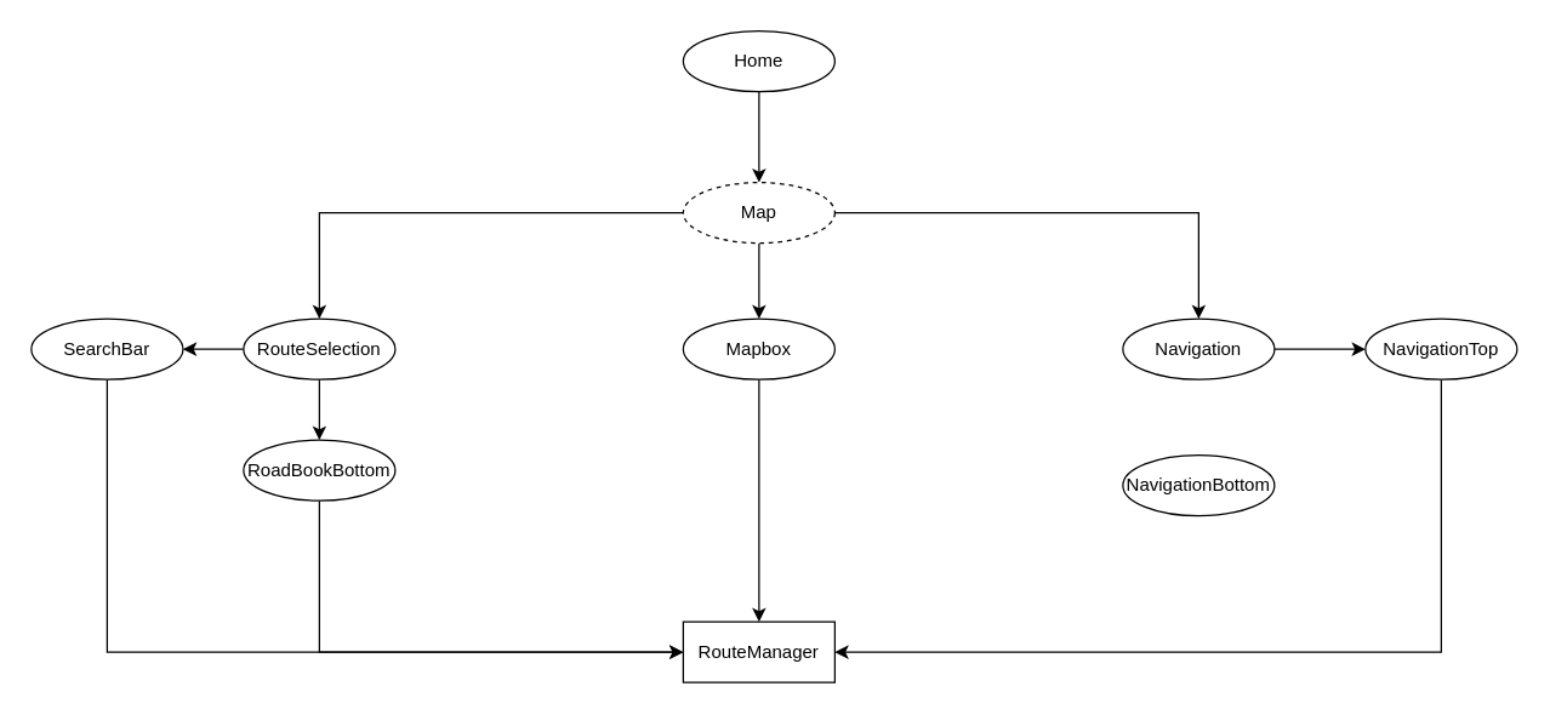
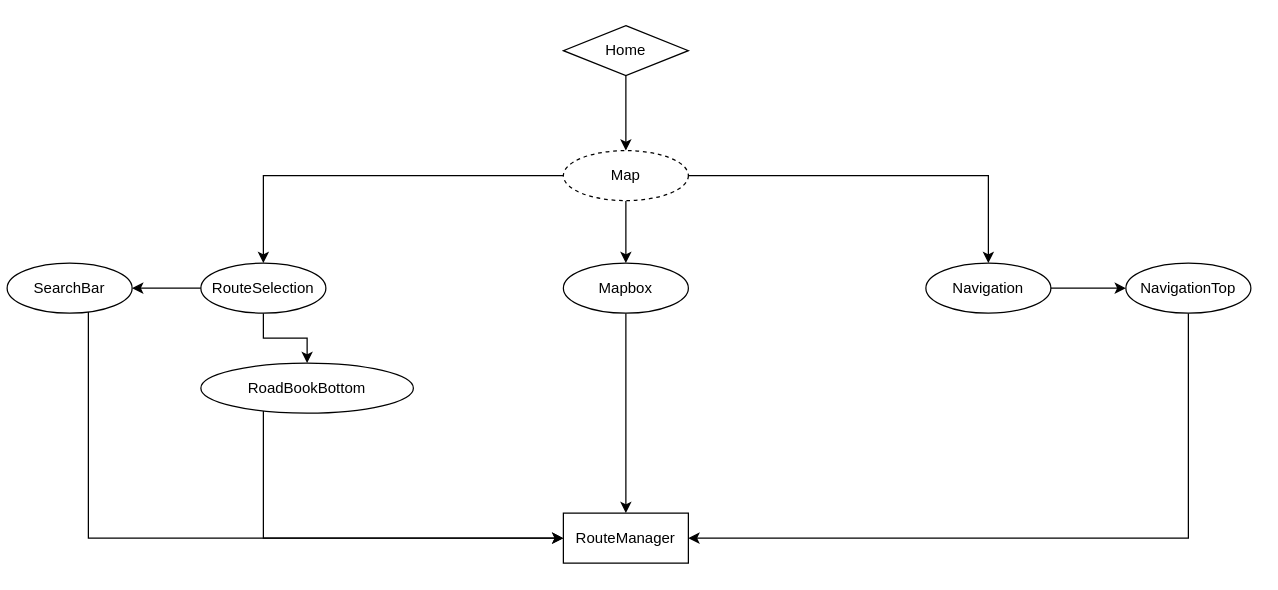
- <mxCell id="3" value="Home" style="ellipse;whiteSpace=wrap;html=1;align=center;" parent="1" vertex="1"><mxGeometry x="450" y="20" width="100" height="40" as="geometry" /></mxCell>
+ <mxCell id="3" value="Home" style="rhombus;whiteSpace=wrap;html=1;align=center;" parent="1" vertex="1"><mxGeometry x="450" y="20" width="100" height="40" as="geometry" /></mxCell>
- <mxCell id="19" value="SearchBar" style="ellipse;whiteSpace=wrap;html=1;align=center;" parent="1" vertex="1"><mxGeometry x="20" y="210" width="100" height="40" as="geometry" /></mxCell>
+ <mxCell id="19" value="SearchBar" style="ellipse;whiteSpace=wrap;html=1;align=center;" parent="1" vertex="1"><mxGeometry x="5" y="210" width="100" height="40" as="geometry" /></mxCell>
- <mxCell id="21" value="RoadBookBottom" style="ellipse;whiteSpace=wrap;html=1;align=center;" parent="1" vertex="1"><mxGeometry x="160" y="290" width="100" height="40" as="geometry" /></mxCell>
+ <mxCell id="21" value="RoadBookBottom" style="ellipse;whiteSpace=wrap;html=1;align=center;" parent="1" vertex="1"><mxGeometry x="160" y="290" width="170" height="40" as="geometry" /></mxCell>
- <mxCell id="17" value="NavigationBottom" style="ellipse;whiteSpace=wrap;html=1;align=center;" parent="1" vertex="1"><mxGeometry x="740" y="300" width="100" height="40" as="geometry" /></mxCell>
